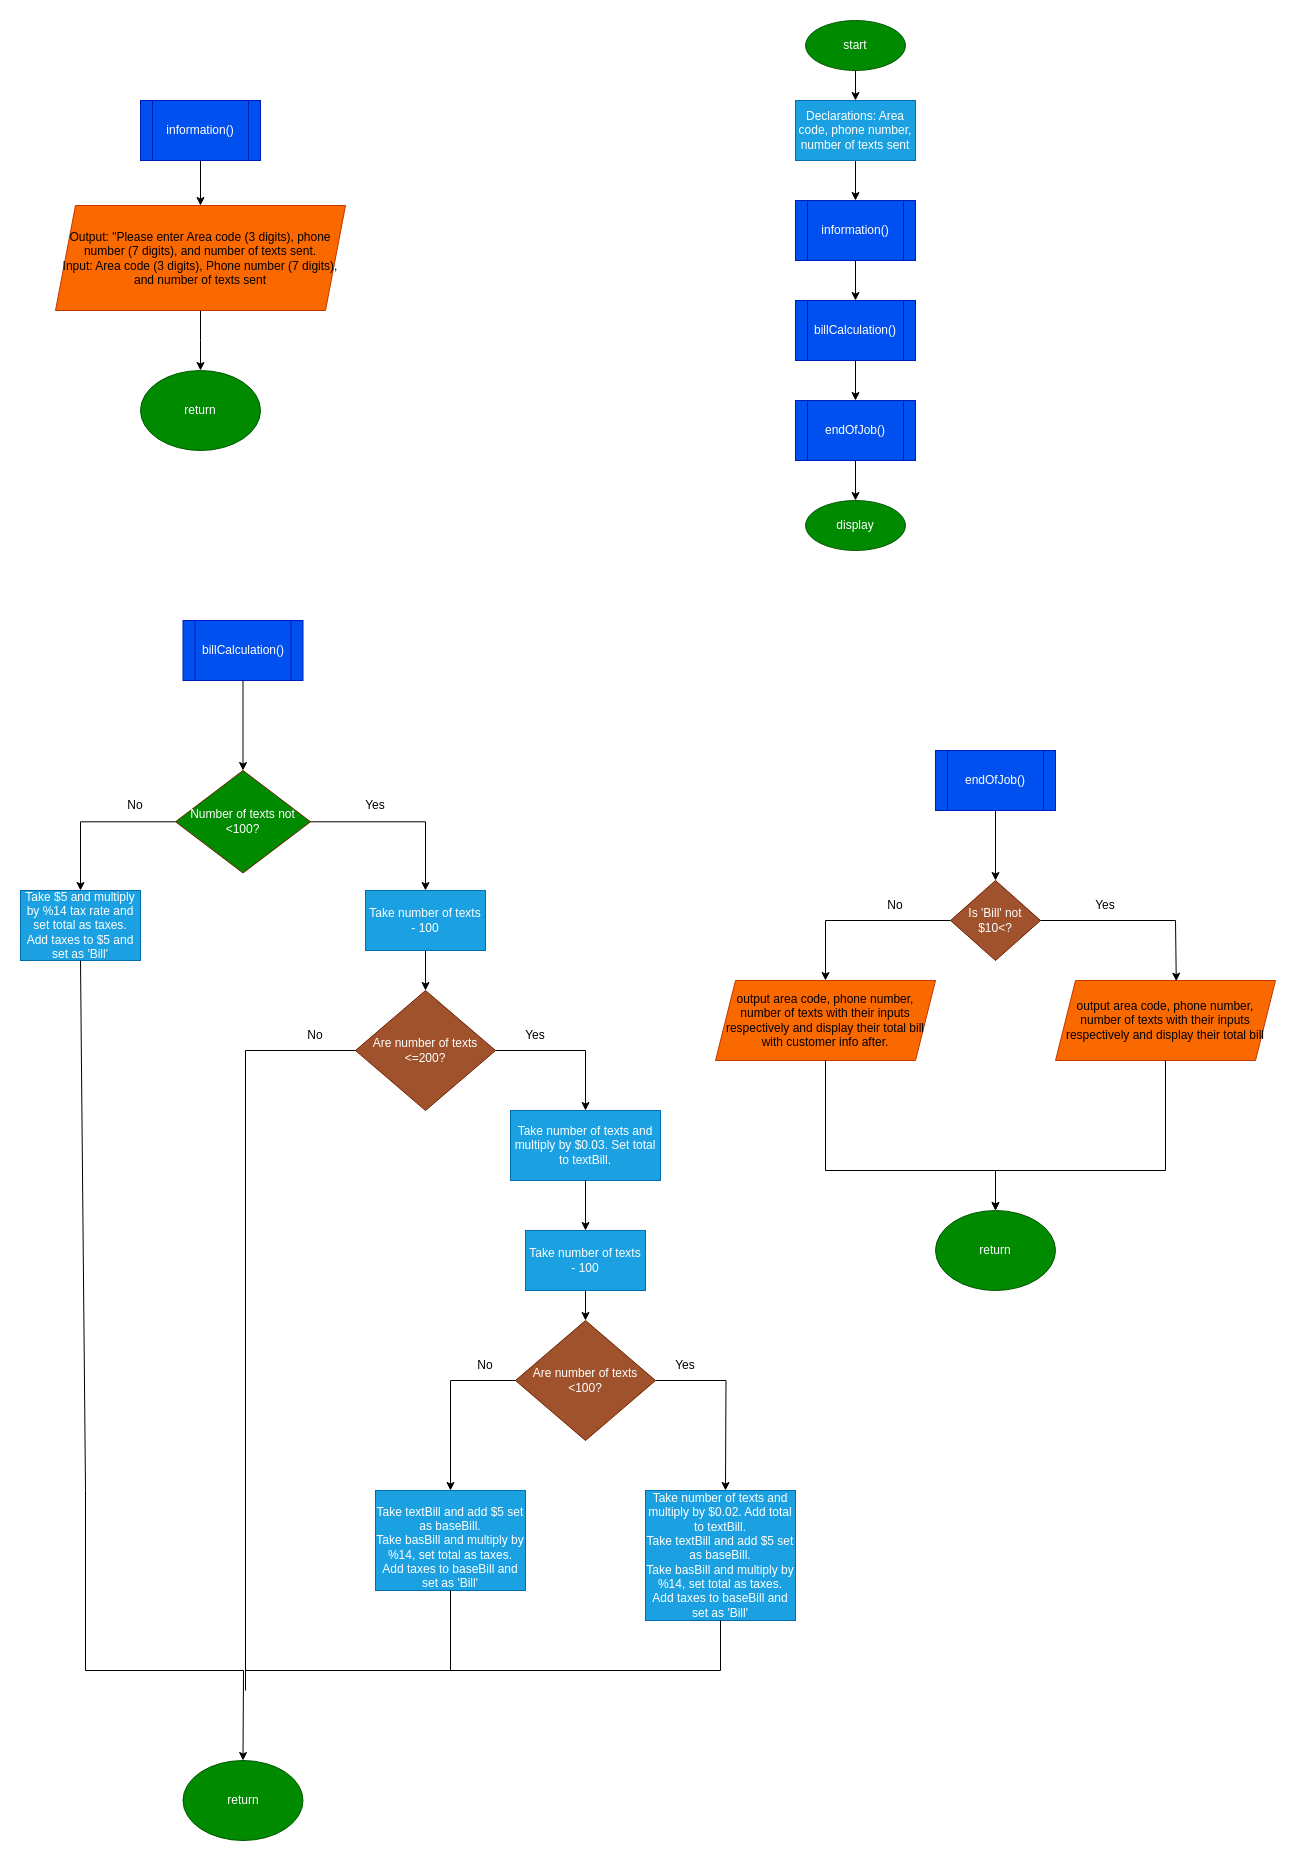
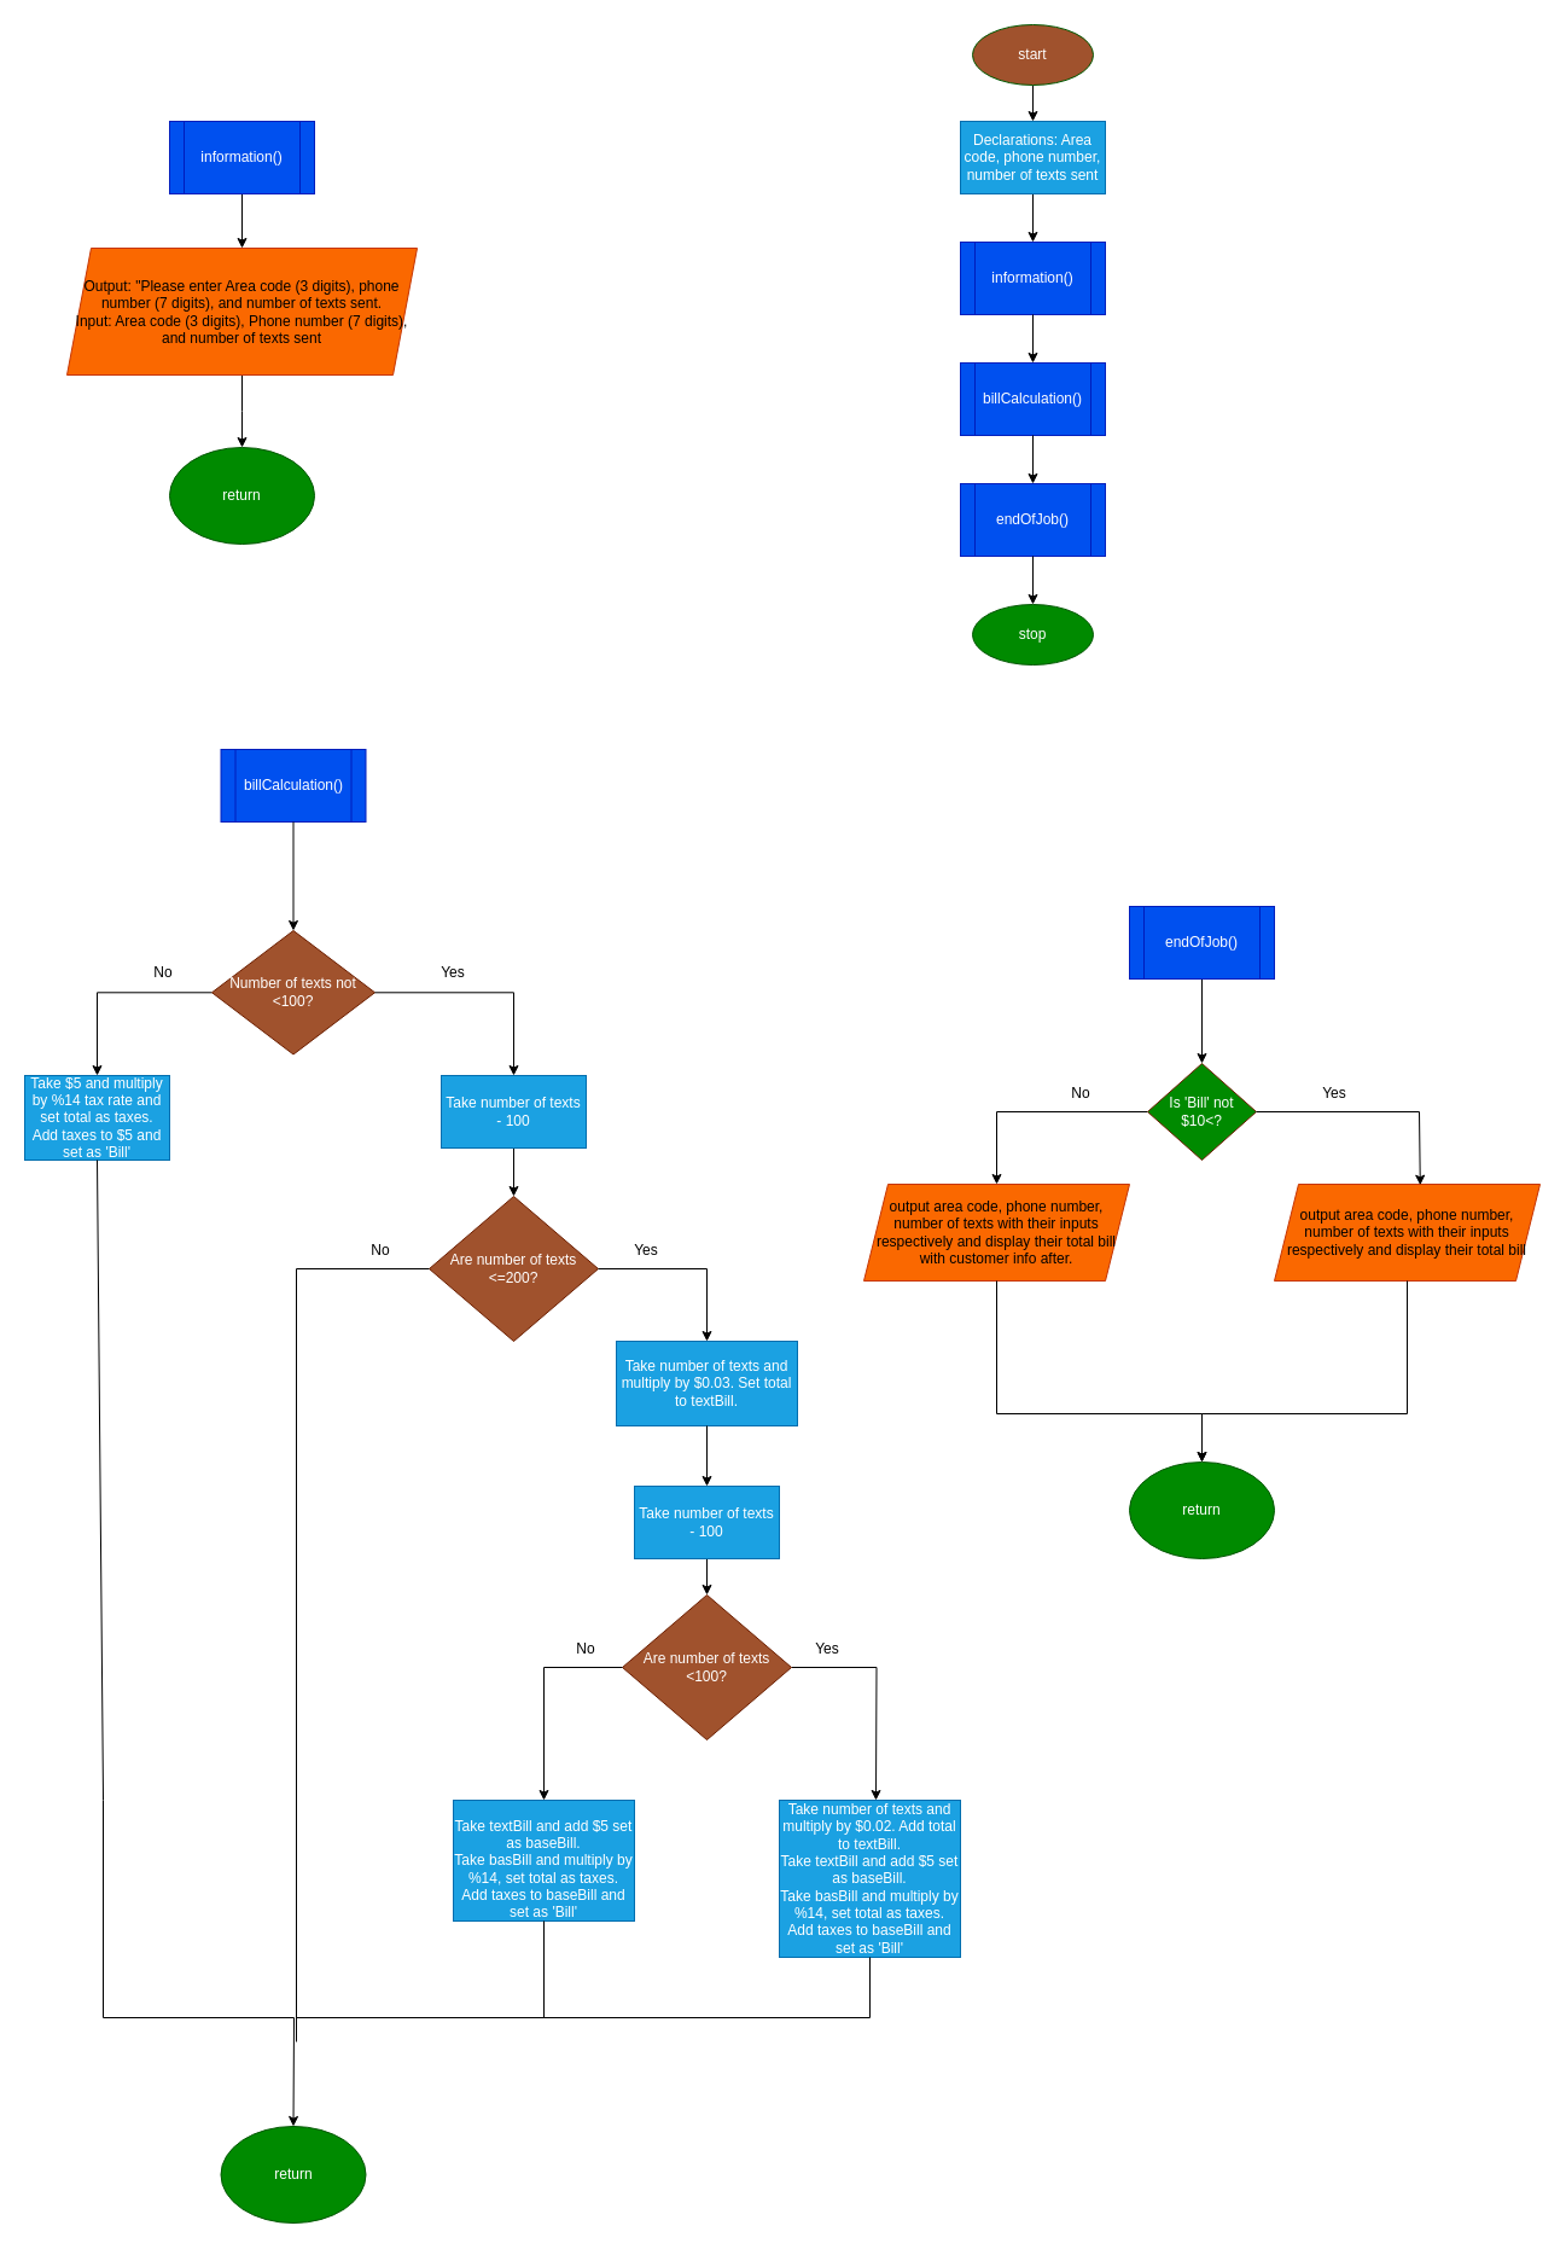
- <mxCell id="3" value="start" style="ellipse;whiteSpace=wrap;html=1;fillColor=#008a00;fontColor=#ffffff;strokeColor=#005700;" parent="1" vertex="1"><mxGeometry x="805" y="20" width="100" height="50" as="geometry" /></mxCell>
+ <mxCell id="3" value="start" style="ellipse;whiteSpace=wrap;html=1;fillColor=#a0522d;fontColor=#ffffff;strokeColor=#005700;" parent="1" vertex="1"><mxGeometry x="805" y="20" width="100" height="50" as="geometry" /></mxCell>
- <mxCell id="9" value="display" style="ellipse;whiteSpace=wrap;html=1;fillColor=#008a00;fontColor=#ffffff;strokeColor=#005700;" parent="1" vertex="1"><mxGeometry x="805" y="500" width="100" height="50" as="geometry" /></mxCell>
+ <mxCell id="9" value="stop" style="ellipse;whiteSpace=wrap;html=1;fillColor=#008a00;fontColor=#ffffff;strokeColor=#005700;" parent="1" vertex="1"><mxGeometry x="805" y="500" width="100" height="50" as="geometry" /></mxCell>
- <mxCell id="18" value="Number of texts not &amp;lt;100?" style="rhombus;whiteSpace=wrap;html=1;fillColor=#008a00;strokeColor=#6D1F00;fontColor=#ffffff;" parent="1" vertex="1"><mxGeometry x="175" y="770" width="135" height="102.5" as="geometry" /></mxCell>
+ <mxCell id="18" value="Number of texts not &amp;lt;100?" style="rhombus;whiteSpace=wrap;html=1;fillColor=#a0522d;strokeColor=#6D1F00;fontColor=#ffffff;" parent="1" vertex="1"><mxGeometry x="175" y="770" width="135" height="102.5" as="geometry" /></mxCell>
- <mxCell id="45" value="Is 'Bill' not $10&amp;lt;?" style="rhombus;whiteSpace=wrap;html=1;fillColor=#a0522d;strokeColor=#6D1F00;fontColor=#ffffff;" parent="1" vertex="1"><mxGeometry x="950" y="880" width="90" height="80" as="geometry" /></mxCell>
+ <mxCell id="45" value="Is 'Bill' not $10&amp;lt;?" style="rhombus;whiteSpace=wrap;html=1;fillColor=#008a00;strokeColor=#6D1F00;fontColor=#ffffff;" parent="1" vertex="1"><mxGeometry x="950" y="880" width="90" height="80" as="geometry" /></mxCell>
